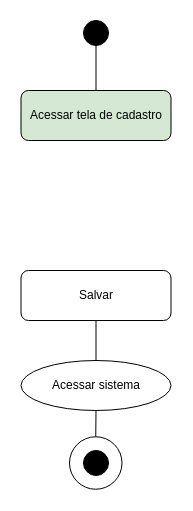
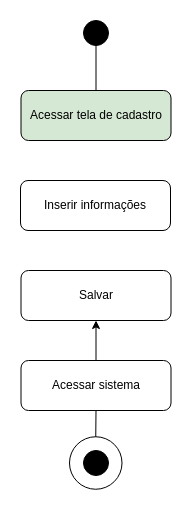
+ <mxCell id="5" value="Inserir informações" style="rounded=1;whiteSpace=wrap;html=1;" vertex="1" parent="1"><mxGeometry x="20" y="180" width="150" height="50" as="geometry" /></mxCell>
- <mxCell id="8" value="" style="endArrow=none;html=1;rounded=0;entryX=0.5;entryY=1;entryDx=0;entryDy=0;exitX=0.5;exitY=0;exitDx=0;exitDy=0;" edge="1" parent="1" source="7" target="6"><mxGeometry width="50" height="50" relative="1" as="geometry"><mxPoint x="-120" y="420" as="sourcePoint" /><mxPoint x="-70" y="370" as="targetPoint" /></mxGeometry></mxCell>
+ <mxCell id="8" value="" style="endArrow=classic;html=1;rounded=0;entryX=0.5;entryY=1;entryDx=0;entryDy=0;exitX=0.5;exitY=0;exitDx=0;exitDy=0;" edge="1" parent="1" source="7" target="6"><mxGeometry width="50" height="50" relative="1" as="geometry"><mxPoint x="-120" y="420" as="sourcePoint" /><mxPoint x="-70" y="370" as="targetPoint" /></mxGeometry></mxCell>
- <mxCell id="7" value="Acessar sistema" style="ellipse;whiteSpace=wrap;html=1;" vertex="1" parent="1"><mxGeometry x="20.5" y="360" width="150" height="50" as="geometry" /></mxCell>
+ <mxCell id="7" value="Acessar sistema" style="rounded=1;whiteSpace=wrap;html=1;" vertex="1" parent="1"><mxGeometry x="20.5" y="360" width="150" height="50" as="geometry" /></mxCell>
